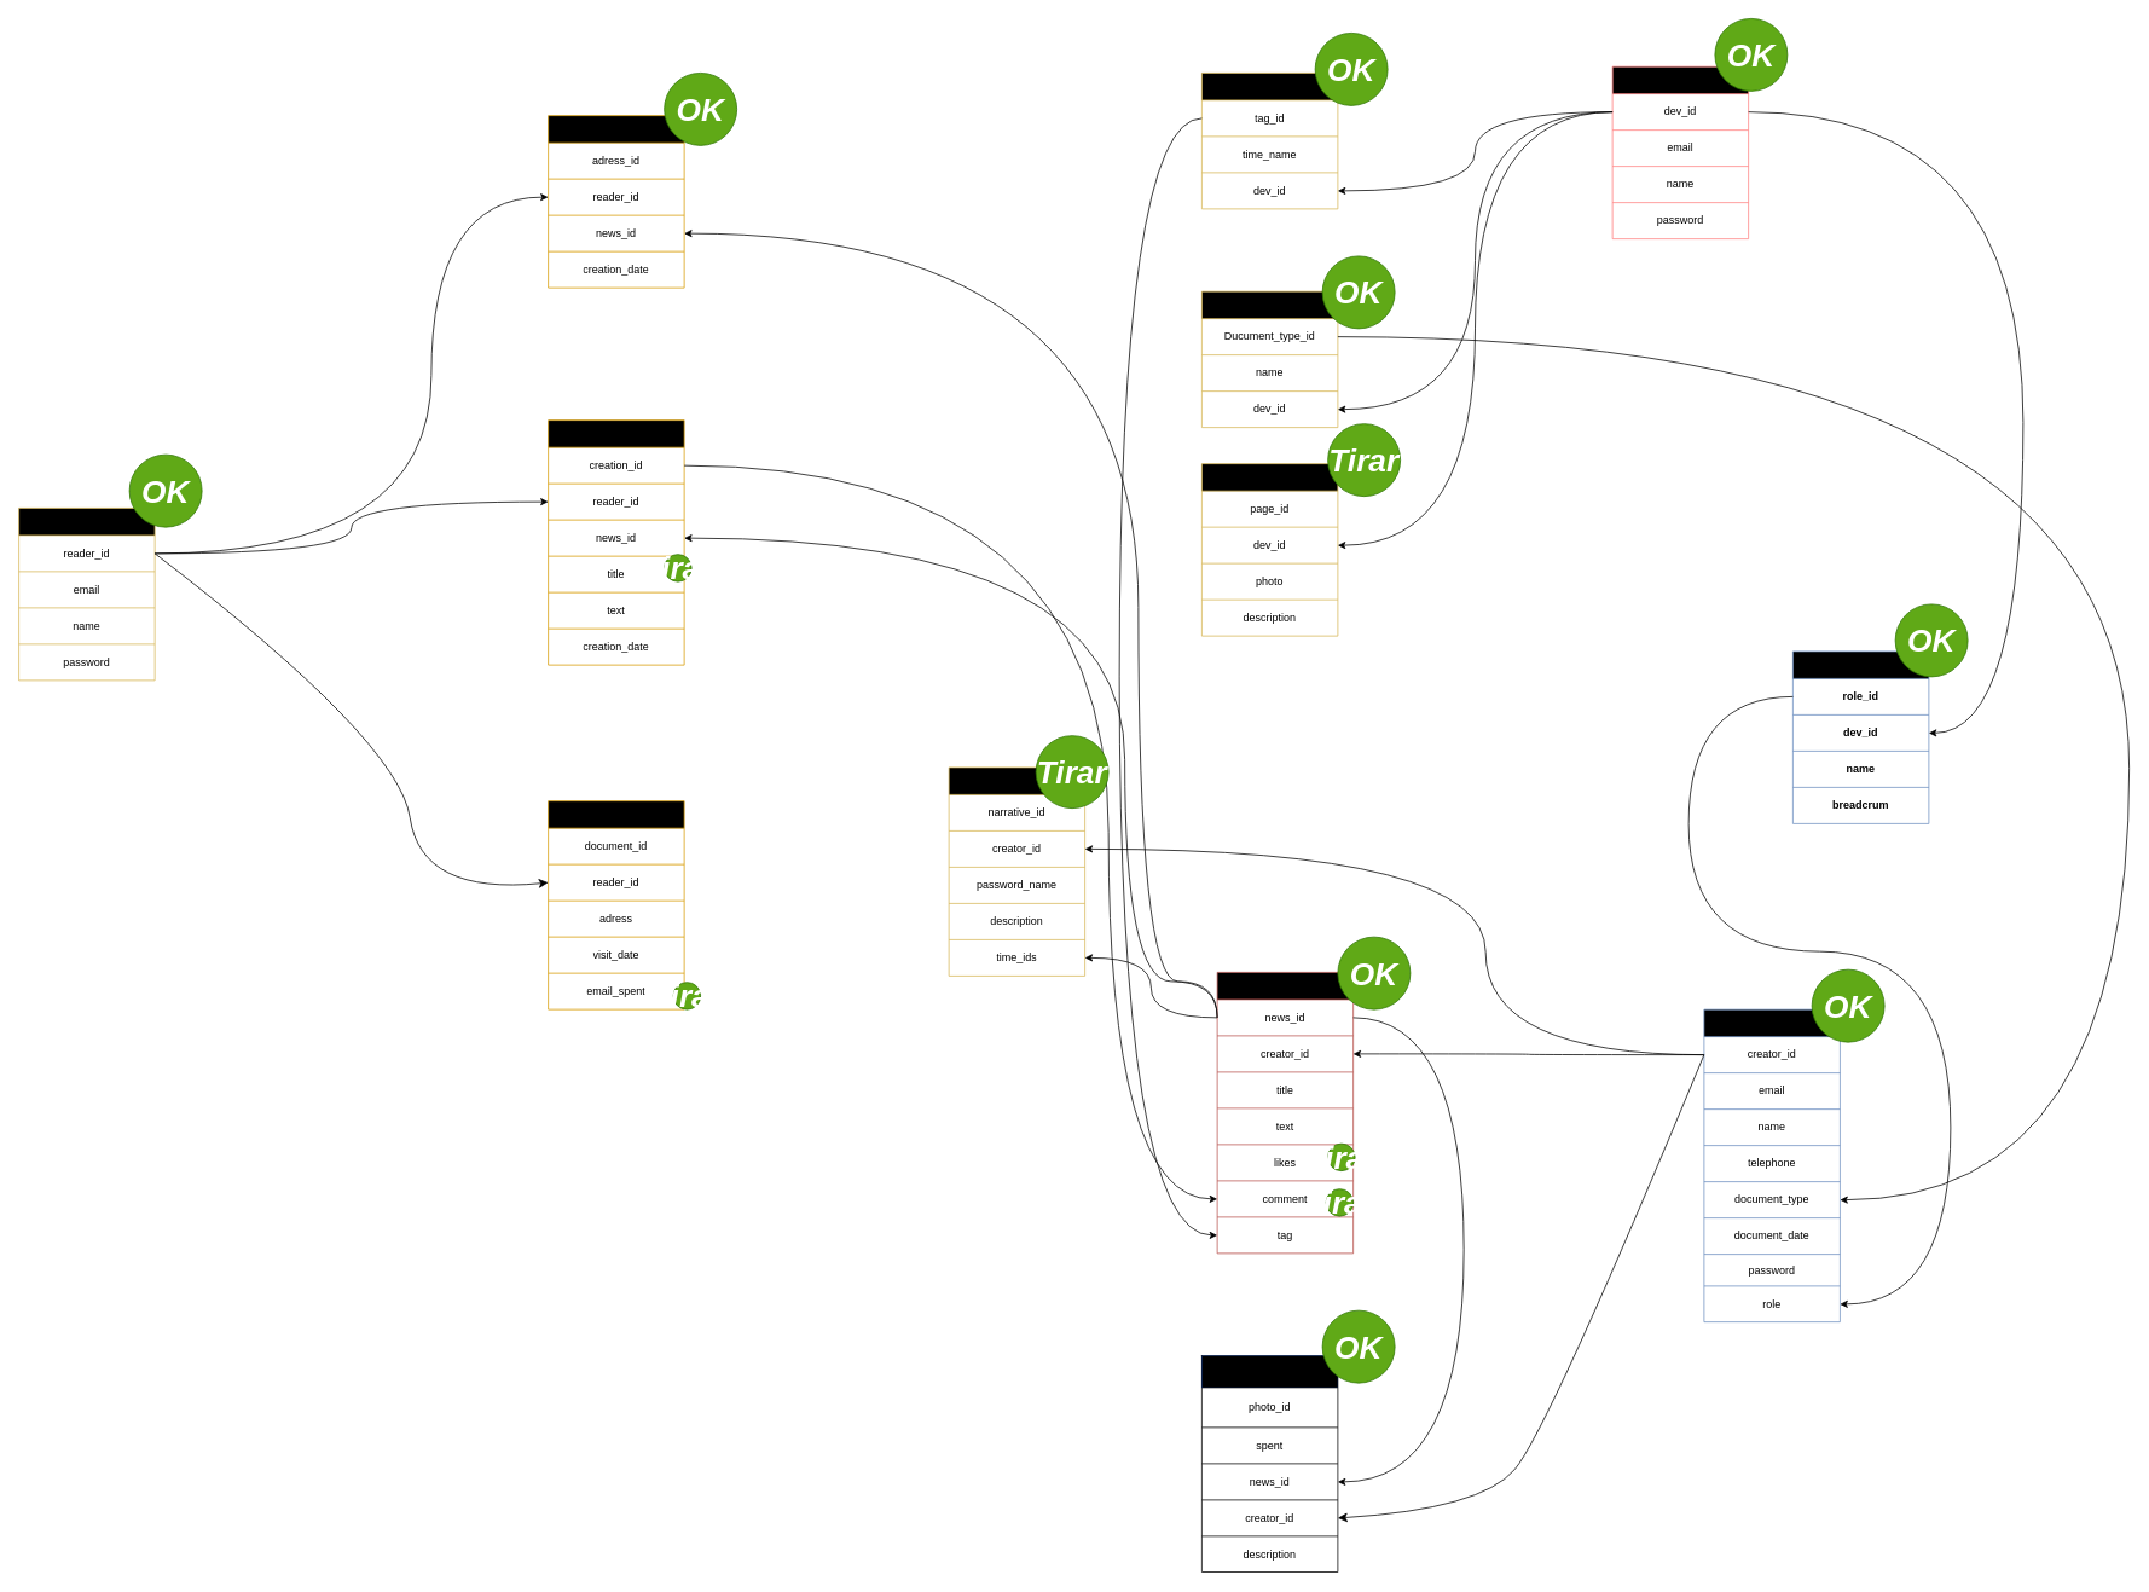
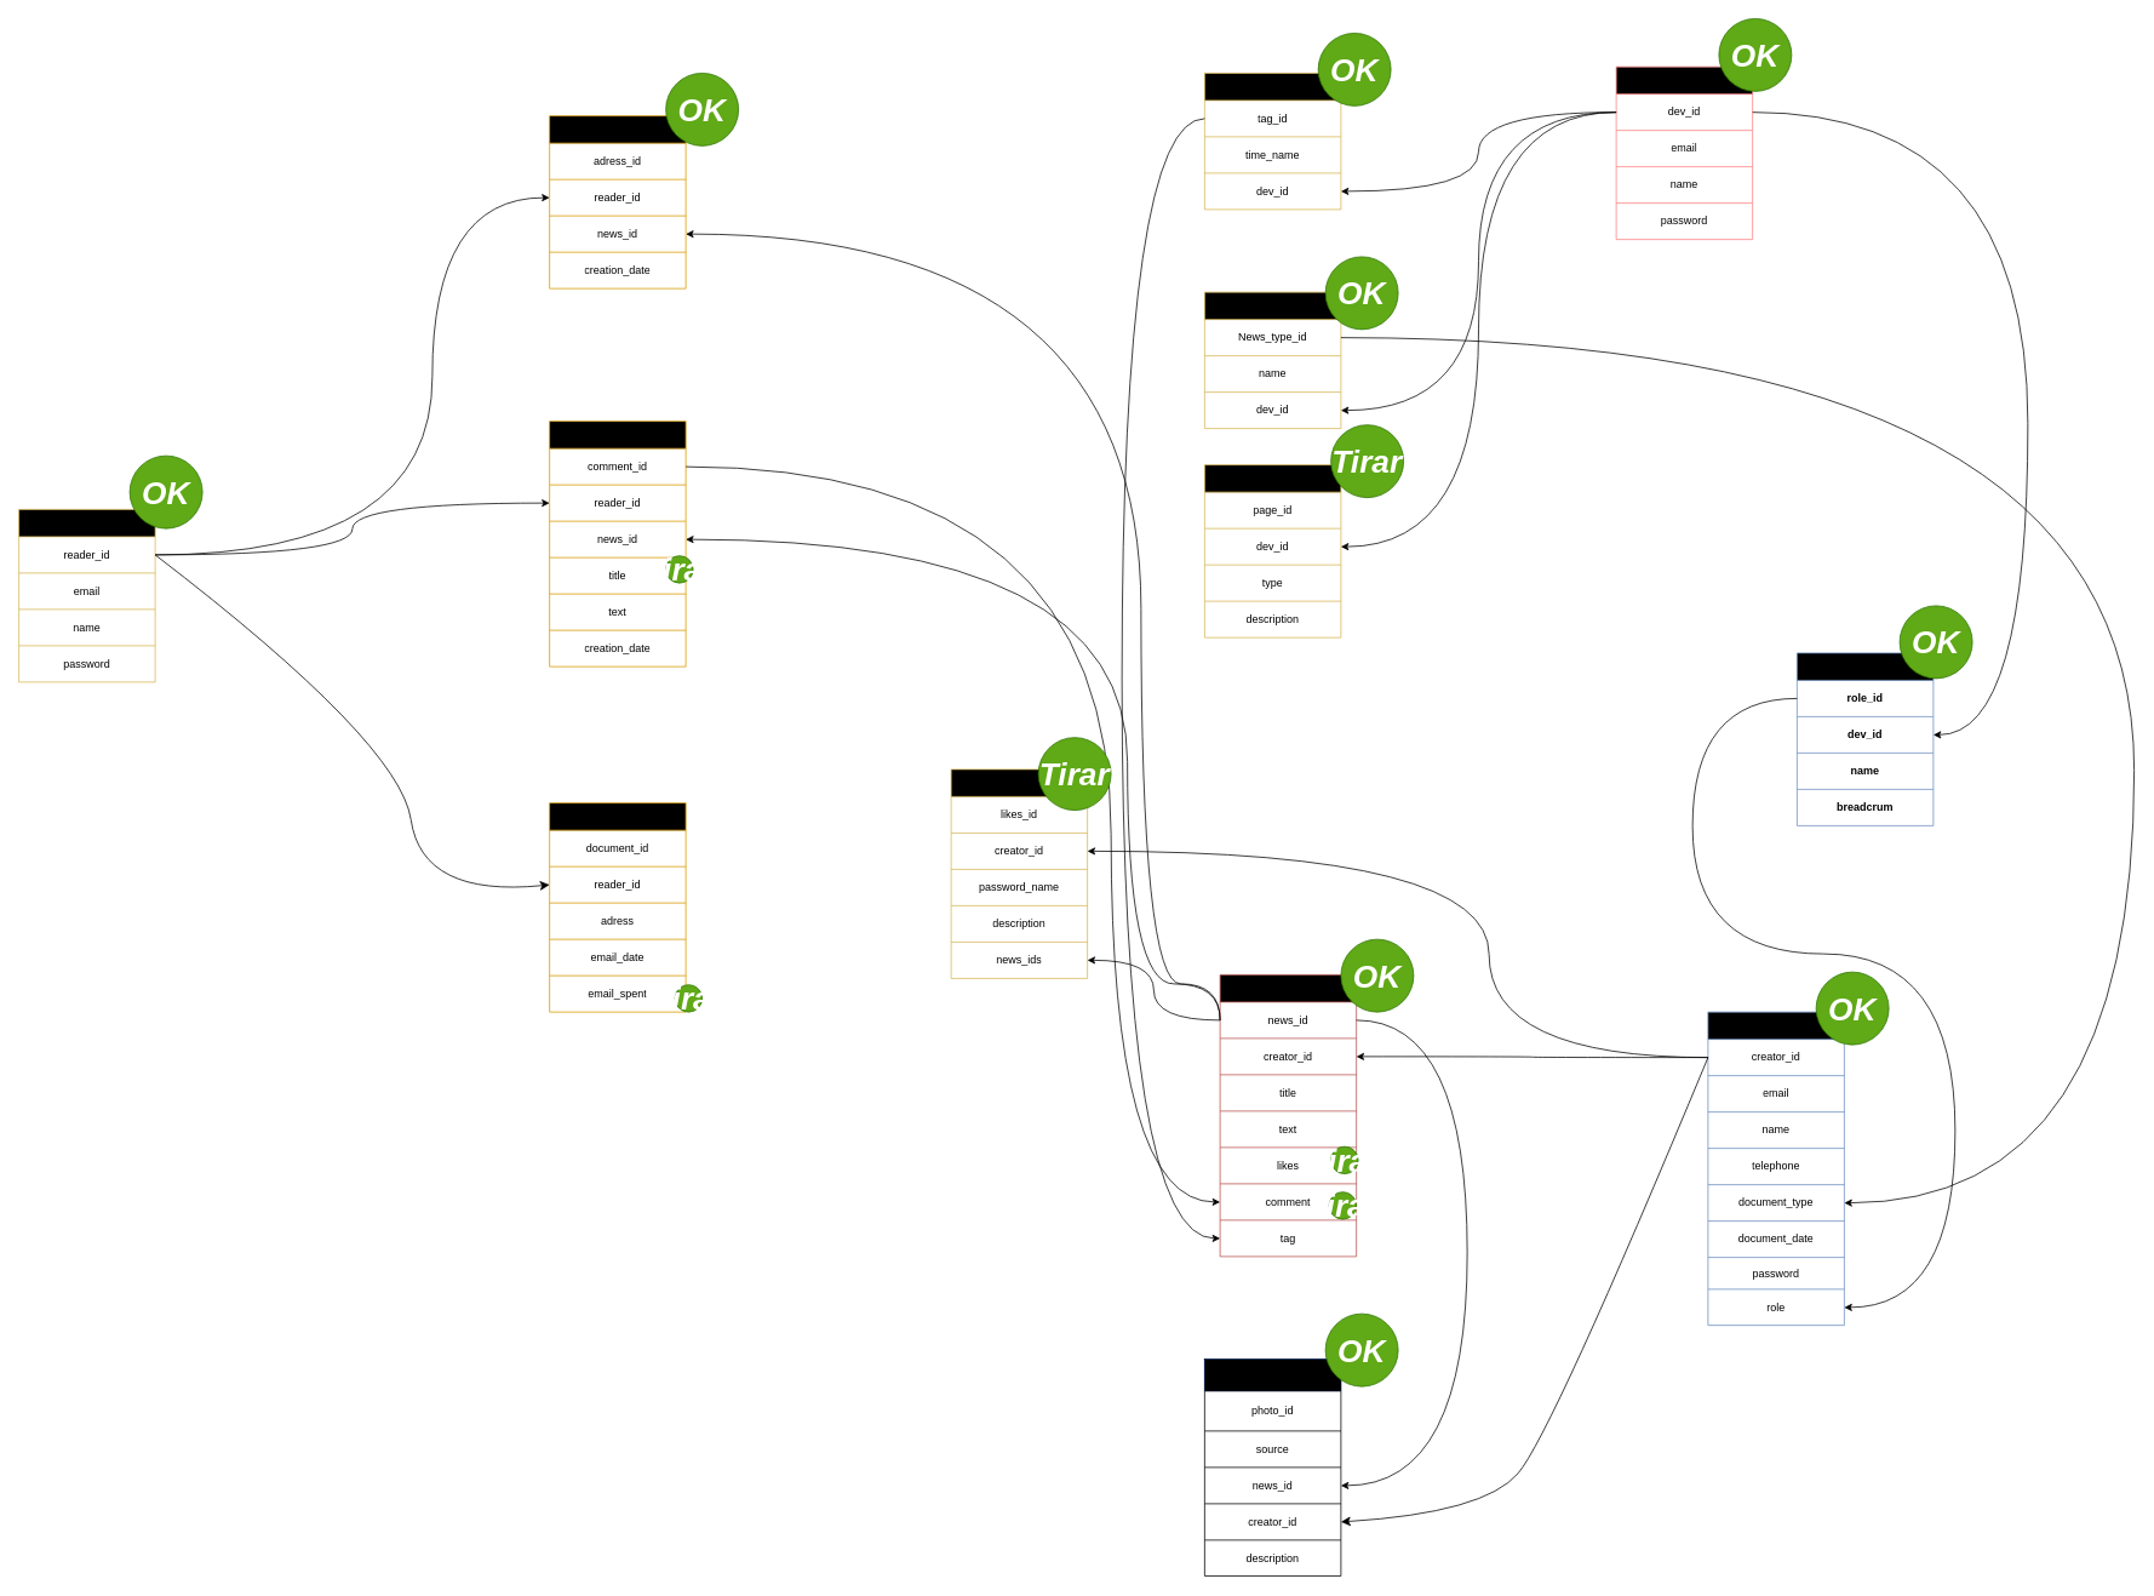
- <mxCell id="101" value="Ducument_type_id" style="shape=partialRectangle;html=1;whiteSpace=wrap;connectable=0;strokeColor=inherit;overflow=hidden;fillColor=none;top=0;left=0;bottom=0;right=0;pointerEvents=1;" parent="100" vertex="1"><mxGeometry width="150" height="40" as="geometry"><mxRectangle width="150" height="40" as="alternateBounds" /></mxGeometry></mxCell>
+ <mxCell id="101" value="News_type_id" style="shape=partialRectangle;html=1;whiteSpace=wrap;connectable=0;strokeColor=inherit;overflow=hidden;fillColor=none;top=0;left=0;bottom=0;right=0;pointerEvents=1;" parent="100" vertex="1"><mxGeometry width="150" height="40" as="geometry"><mxRectangle width="150" height="40" as="alternateBounds" /></mxGeometry></mxCell>
- <mxCell id="110" value="creation_id" style="shape=partialRectangle;html=1;whiteSpace=wrap;connectable=0;strokeColor=inherit;overflow=hidden;fillColor=none;top=0;left=0;bottom=0;right=0;pointerEvents=1;" parent="109" vertex="1"><mxGeometry width="150" height="40" as="geometry"><mxRectangle width="150" height="40" as="alternateBounds" /></mxGeometry></mxCell>
+ <mxCell id="110" value="comment_id" style="shape=partialRectangle;html=1;whiteSpace=wrap;connectable=0;strokeColor=inherit;overflow=hidden;fillColor=none;top=0;left=0;bottom=0;right=0;pointerEvents=1;" parent="109" vertex="1"><mxGeometry width="150" height="40" as="geometry"><mxRectangle width="150" height="40" as="alternateBounds" /></mxGeometry></mxCell>
- <mxCell id="84" value="photo" style="shape=partialRectangle;html=1;whiteSpace=wrap;connectable=0;strokeColor=inherit;overflow=hidden;fillColor=none;top=0;left=0;bottom=0;right=0;pointerEvents=1;" parent="83" vertex="1"><mxGeometry width="150" height="40" as="geometry"><mxRectangle width="150" height="40" as="alternateBounds" /></mxGeometry></mxCell>
+ <mxCell id="84" value="type" style="shape=partialRectangle;html=1;whiteSpace=wrap;connectable=0;strokeColor=inherit;overflow=hidden;fillColor=none;top=0;left=0;bottom=0;right=0;pointerEvents=1;" parent="83" vertex="1"><mxGeometry width="150" height="40" as="geometry"><mxRectangle width="150" height="40" as="alternateBounds" /></mxGeometry></mxCell>
- <mxCell id="125" value="narrative_id" style="shape=partialRectangle;html=1;whiteSpace=wrap;connectable=0;strokeColor=inherit;overflow=hidden;fillColor=none;top=0;left=0;bottom=0;right=0;pointerEvents=1;" parent="124" vertex="1"><mxGeometry width="150" height="40" as="geometry"><mxRectangle width="150" height="40" as="alternateBounds" /></mxGeometry></mxCell>
+ <mxCell id="125" value="likes_id" style="shape=partialRectangle;html=1;whiteSpace=wrap;connectable=0;strokeColor=inherit;overflow=hidden;fillColor=none;top=0;left=0;bottom=0;right=0;pointerEvents=1;" parent="124" vertex="1"><mxGeometry width="150" height="40" as="geometry"><mxRectangle width="150" height="40" as="alternateBounds" /></mxGeometry></mxCell>
- <mxCell id="42" value="Reader_breadcrums" style="shape=table;startSize=30;container=1;collapsible=0;childLayout=tableLayout;fillColor=light-dark(#FFF2CC,#FFFF00);strokeColor=light-dark(#D79B00,#FFFFFF);gradientColor=light-dark(#FFD966,#00FF00);fontStyle=1;fontColor=light-dark(#000000,#000000);" parent="1" vertex="1"><mxGeometry x="604" y="883" width="150" height="230" as="geometry" /></mxCell>
+ <mxCell id="42" value="Role_breadcrums" style="shape=table;startSize=30;container=1;collapsible=0;childLayout=tableLayout;fillColor=light-dark(#FFF2CC,#FFFF00);strokeColor=light-dark(#D79B00,#FFFFFF);gradientColor=light-dark(#FFD966,#00FF00);fontStyle=1;fontColor=light-dark(#000000,#000000);" parent="1" vertex="1"><mxGeometry x="604" y="883" width="150" height="230" as="geometry" /></mxCell>
- <mxCell id="50" value="visit_date" style="shape=partialRectangle;html=1;whiteSpace=wrap;connectable=0;strokeColor=inherit;overflow=hidden;fillColor=none;top=0;left=0;bottom=0;right=0;pointerEvents=1;" parent="49" vertex="1"><mxGeometry width="150" height="40" as="geometry"><mxRectangle width="150" height="40" as="alternateBounds" /></mxGeometry></mxCell>
+ <mxCell id="50" value="email_date" style="shape=partialRectangle;html=1;whiteSpace=wrap;connectable=0;strokeColor=inherit;overflow=hidden;fillColor=none;top=0;left=0;bottom=0;right=0;pointerEvents=1;" parent="49" vertex="1"><mxGeometry width="150" height="40" as="geometry"><mxRectangle width="150" height="40" as="alternateBounds" /></mxGeometry></mxCell>
- <mxCell id="133" value="time_ids" style="shape=partialRectangle;html=1;whiteSpace=wrap;connectable=0;strokeColor=inherit;overflow=hidden;fillColor=none;top=0;left=0;bottom=0;right=0;pointerEvents=1;" parent="132" vertex="1"><mxGeometry width="150" height="40" as="geometry"><mxRectangle width="150" height="40" as="alternateBounds" /></mxGeometry></mxCell>
+ <mxCell id="133" value="news_ids" style="shape=partialRectangle;html=1;whiteSpace=wrap;connectable=0;strokeColor=inherit;overflow=hidden;fillColor=none;top=0;left=0;bottom=0;right=0;pointerEvents=1;" parent="132" vertex="1"><mxGeometry width="150" height="40" as="geometry"><mxRectangle width="150" height="40" as="alternateBounds" /></mxGeometry></mxCell>
- <mxCell id="34" value="spent" style="shape=partialRectangle;html=1;whiteSpace=wrap;connectable=0;strokeColor=inherit;overflow=hidden;fillColor=none;top=0;left=0;bottom=0;right=0;pointerEvents=1;" parent="33" vertex="1"><mxGeometry width="150" height="40" as="geometry"><mxRectangle width="150" height="40" as="alternateBounds" /></mxGeometry></mxCell>
+ <mxCell id="34" value="source" style="shape=partialRectangle;html=1;whiteSpace=wrap;connectable=0;strokeColor=inherit;overflow=hidden;fillColor=none;top=0;left=0;bottom=0;right=0;pointerEvents=1;" parent="33" vertex="1"><mxGeometry width="150" height="40" as="geometry"><mxRectangle width="150" height="40" as="alternateBounds" /></mxGeometry></mxCell>
